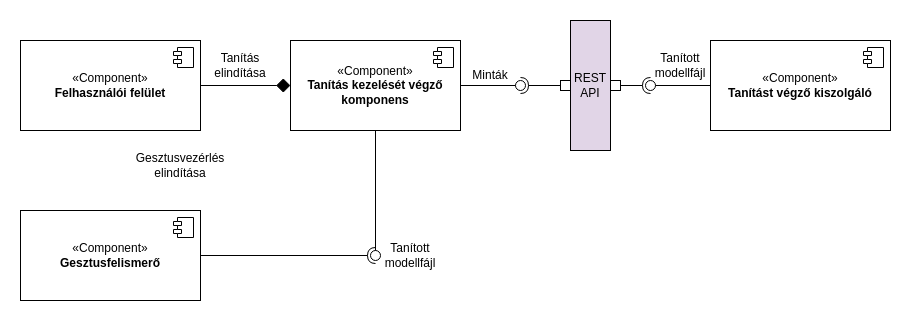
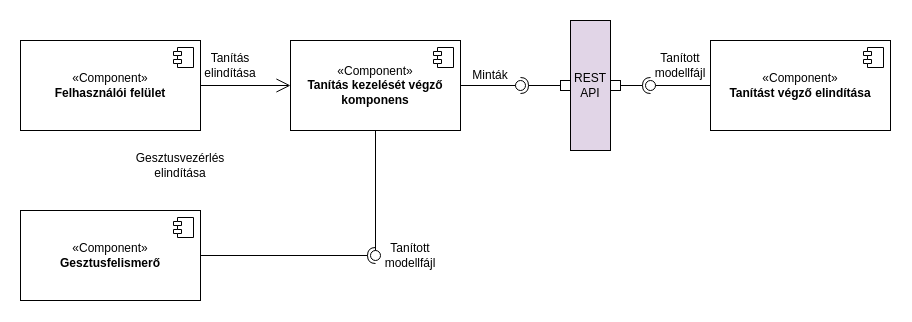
- <mxCell id="24" value="Tanítás elindítása" style="text;html=1;align=center;verticalAlign=middle;whiteSpace=wrap;rounded=0;" vertex="1" parent="1"><mxGeometry x="210" y="50" width="60" height="30" as="geometry" /></mxCell>
+ <mxCell id="24" value="Tanítás elindítása" style="text;html=1;align=center;verticalAlign=middle;whiteSpace=wrap;rounded=0;" vertex="1" parent="1"><mxGeometry x="200" y="50" width="60" height="30" as="geometry" /></mxCell>
- <mxCell id="23" value="" style="endArrow=diamond;endFill=1;endSize=12;html=1;rounded=0;exitX=1;exitY=0.5;exitDx=0;exitDy=0;entryX=0;entryY=0.5;entryDx=0;entryDy=0;" edge="1" parent="1" source="2" target="6"><mxGeometry width="160" relative="1" as="geometry"><mxPoint x="380" y="230" as="sourcePoint" /><mxPoint x="540" y="230" as="targetPoint" /></mxGeometry></mxCell>
+ <mxCell id="23" value="" style="endArrow=open;endFill=1;endSize=12;html=1;rounded=0;exitX=1;exitY=0.5;exitDx=0;exitDy=0;entryX=0;entryY=0.5;entryDx=0;entryDy=0;" edge="1" parent="1" source="2" target="6"><mxGeometry width="160" relative="1" as="geometry"><mxPoint x="380" y="230" as="sourcePoint" /><mxPoint x="540" y="230" as="targetPoint" /></mxGeometry></mxCell>
- <mxCell id="8" value="«Component»&lt;br&gt;&lt;b&gt;Tanítást végző kiszolgáló&lt;/b&gt;" style="html=1;dropTarget=0;whiteSpace=wrap;" parent="1" vertex="1"><mxGeometry x="710" y="40" width="180" height="90" as="geometry" /></mxCell>
+ <mxCell id="8" value="«Component»&lt;br&gt;&lt;b&gt;Tanítást végző elindítása&lt;/b&gt;" style="html=1;dropTarget=0;whiteSpace=wrap;" parent="1" vertex="1"><mxGeometry x="710" y="40" width="180" height="90" as="geometry" /></mxCell>
